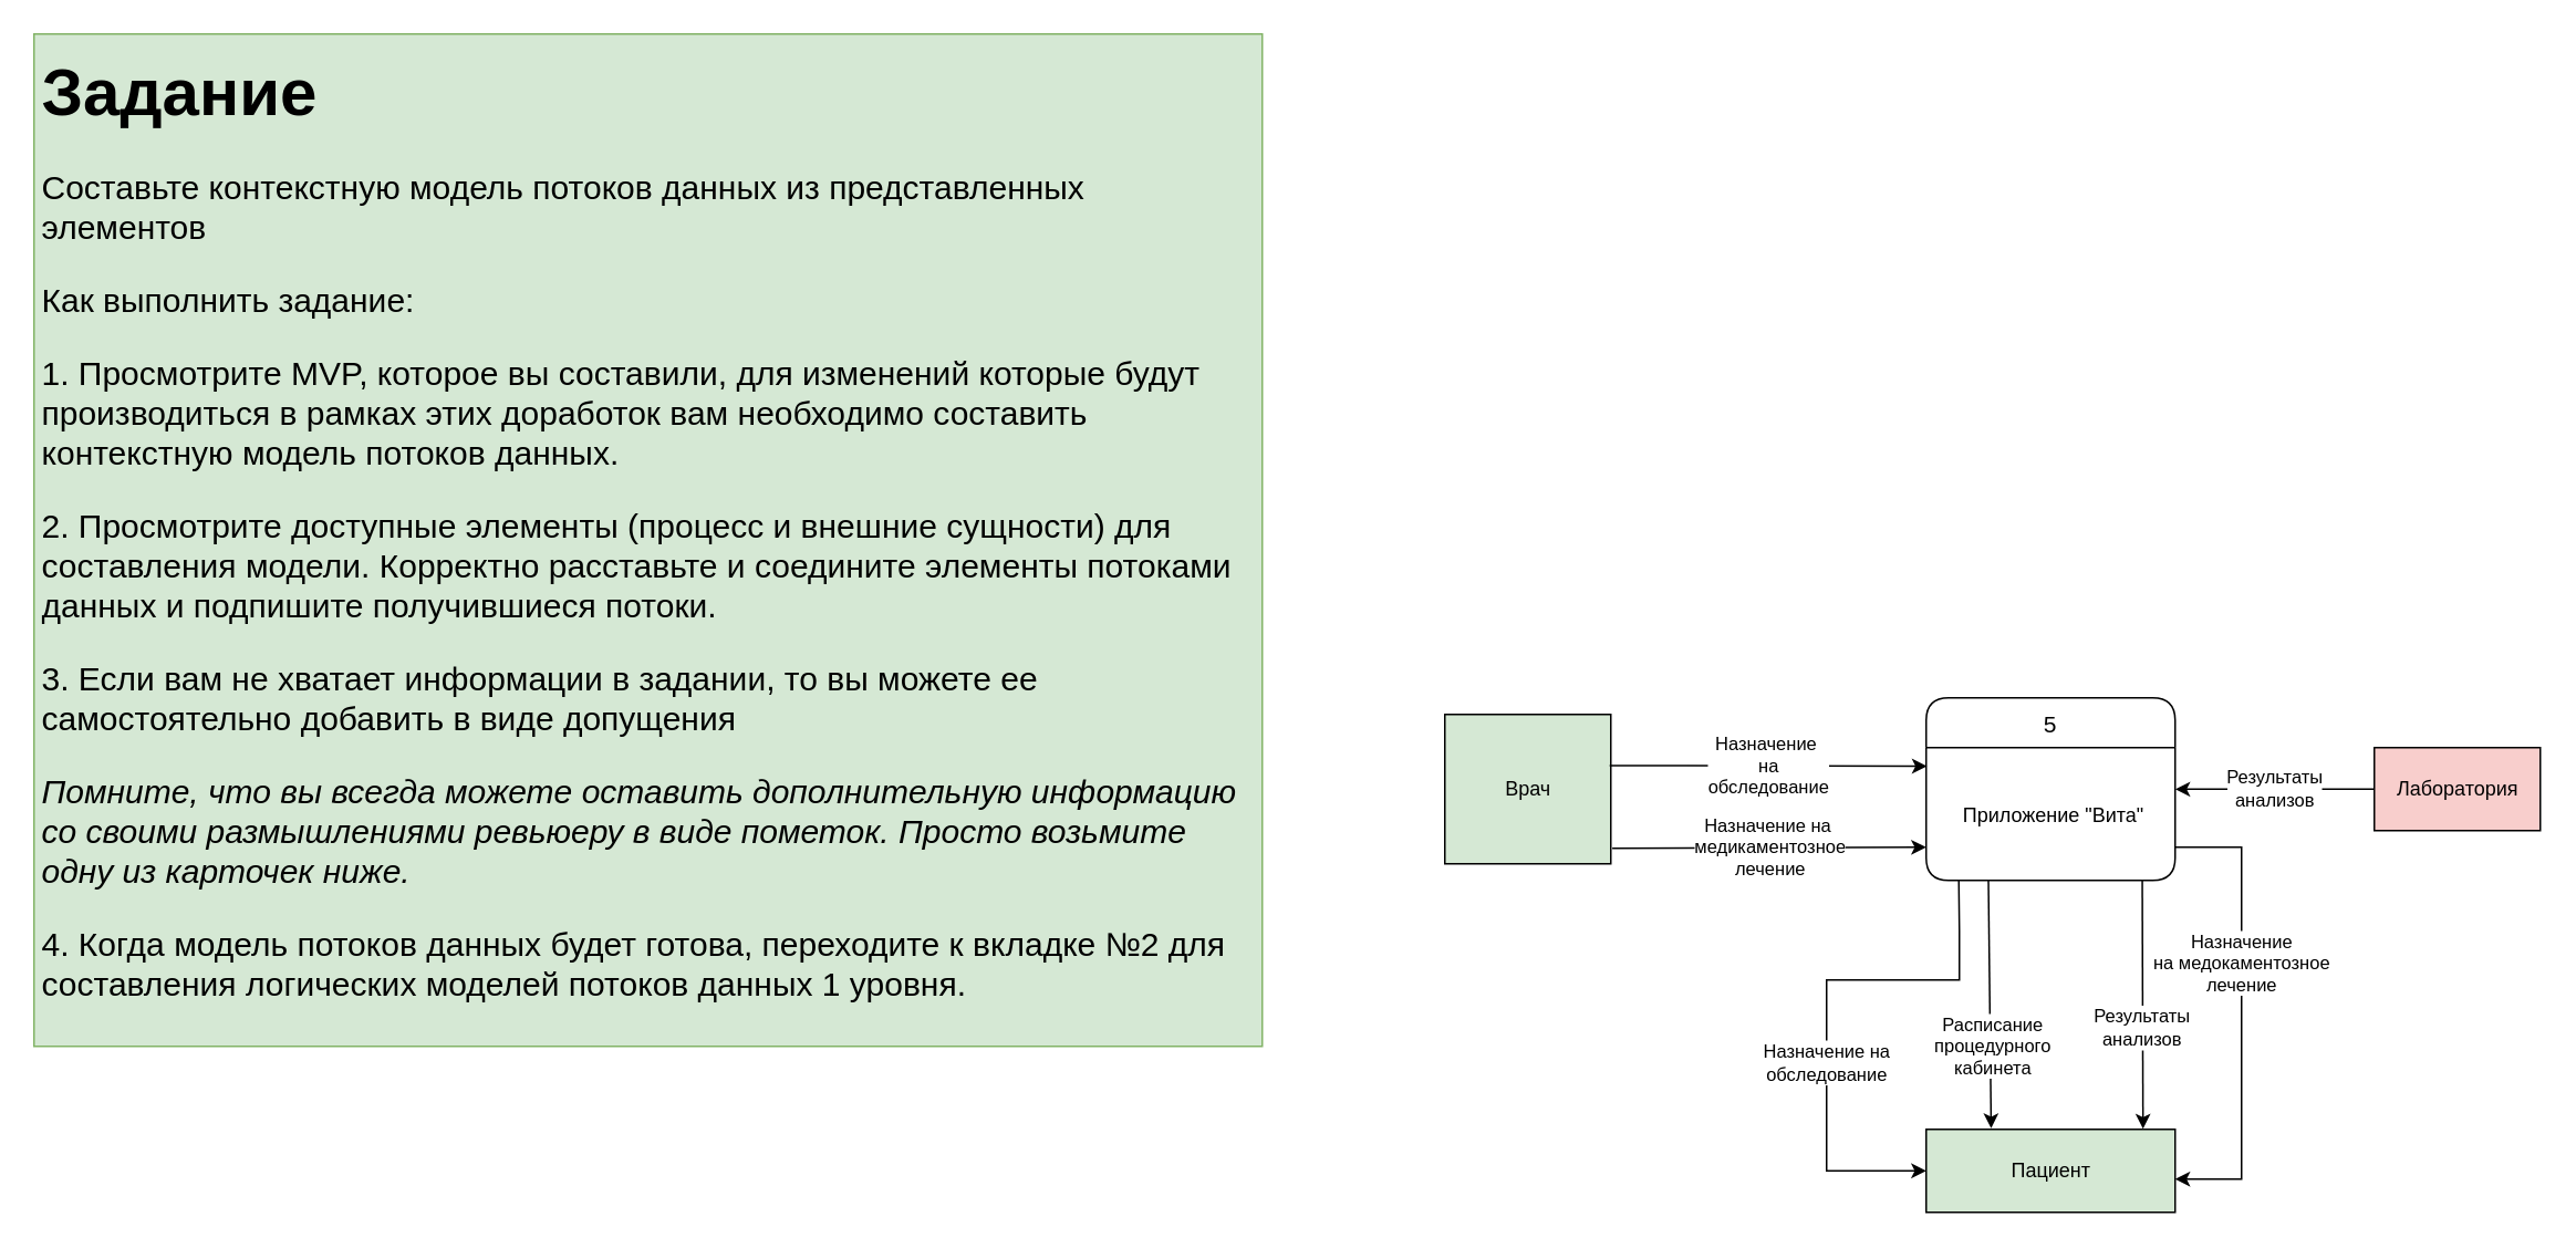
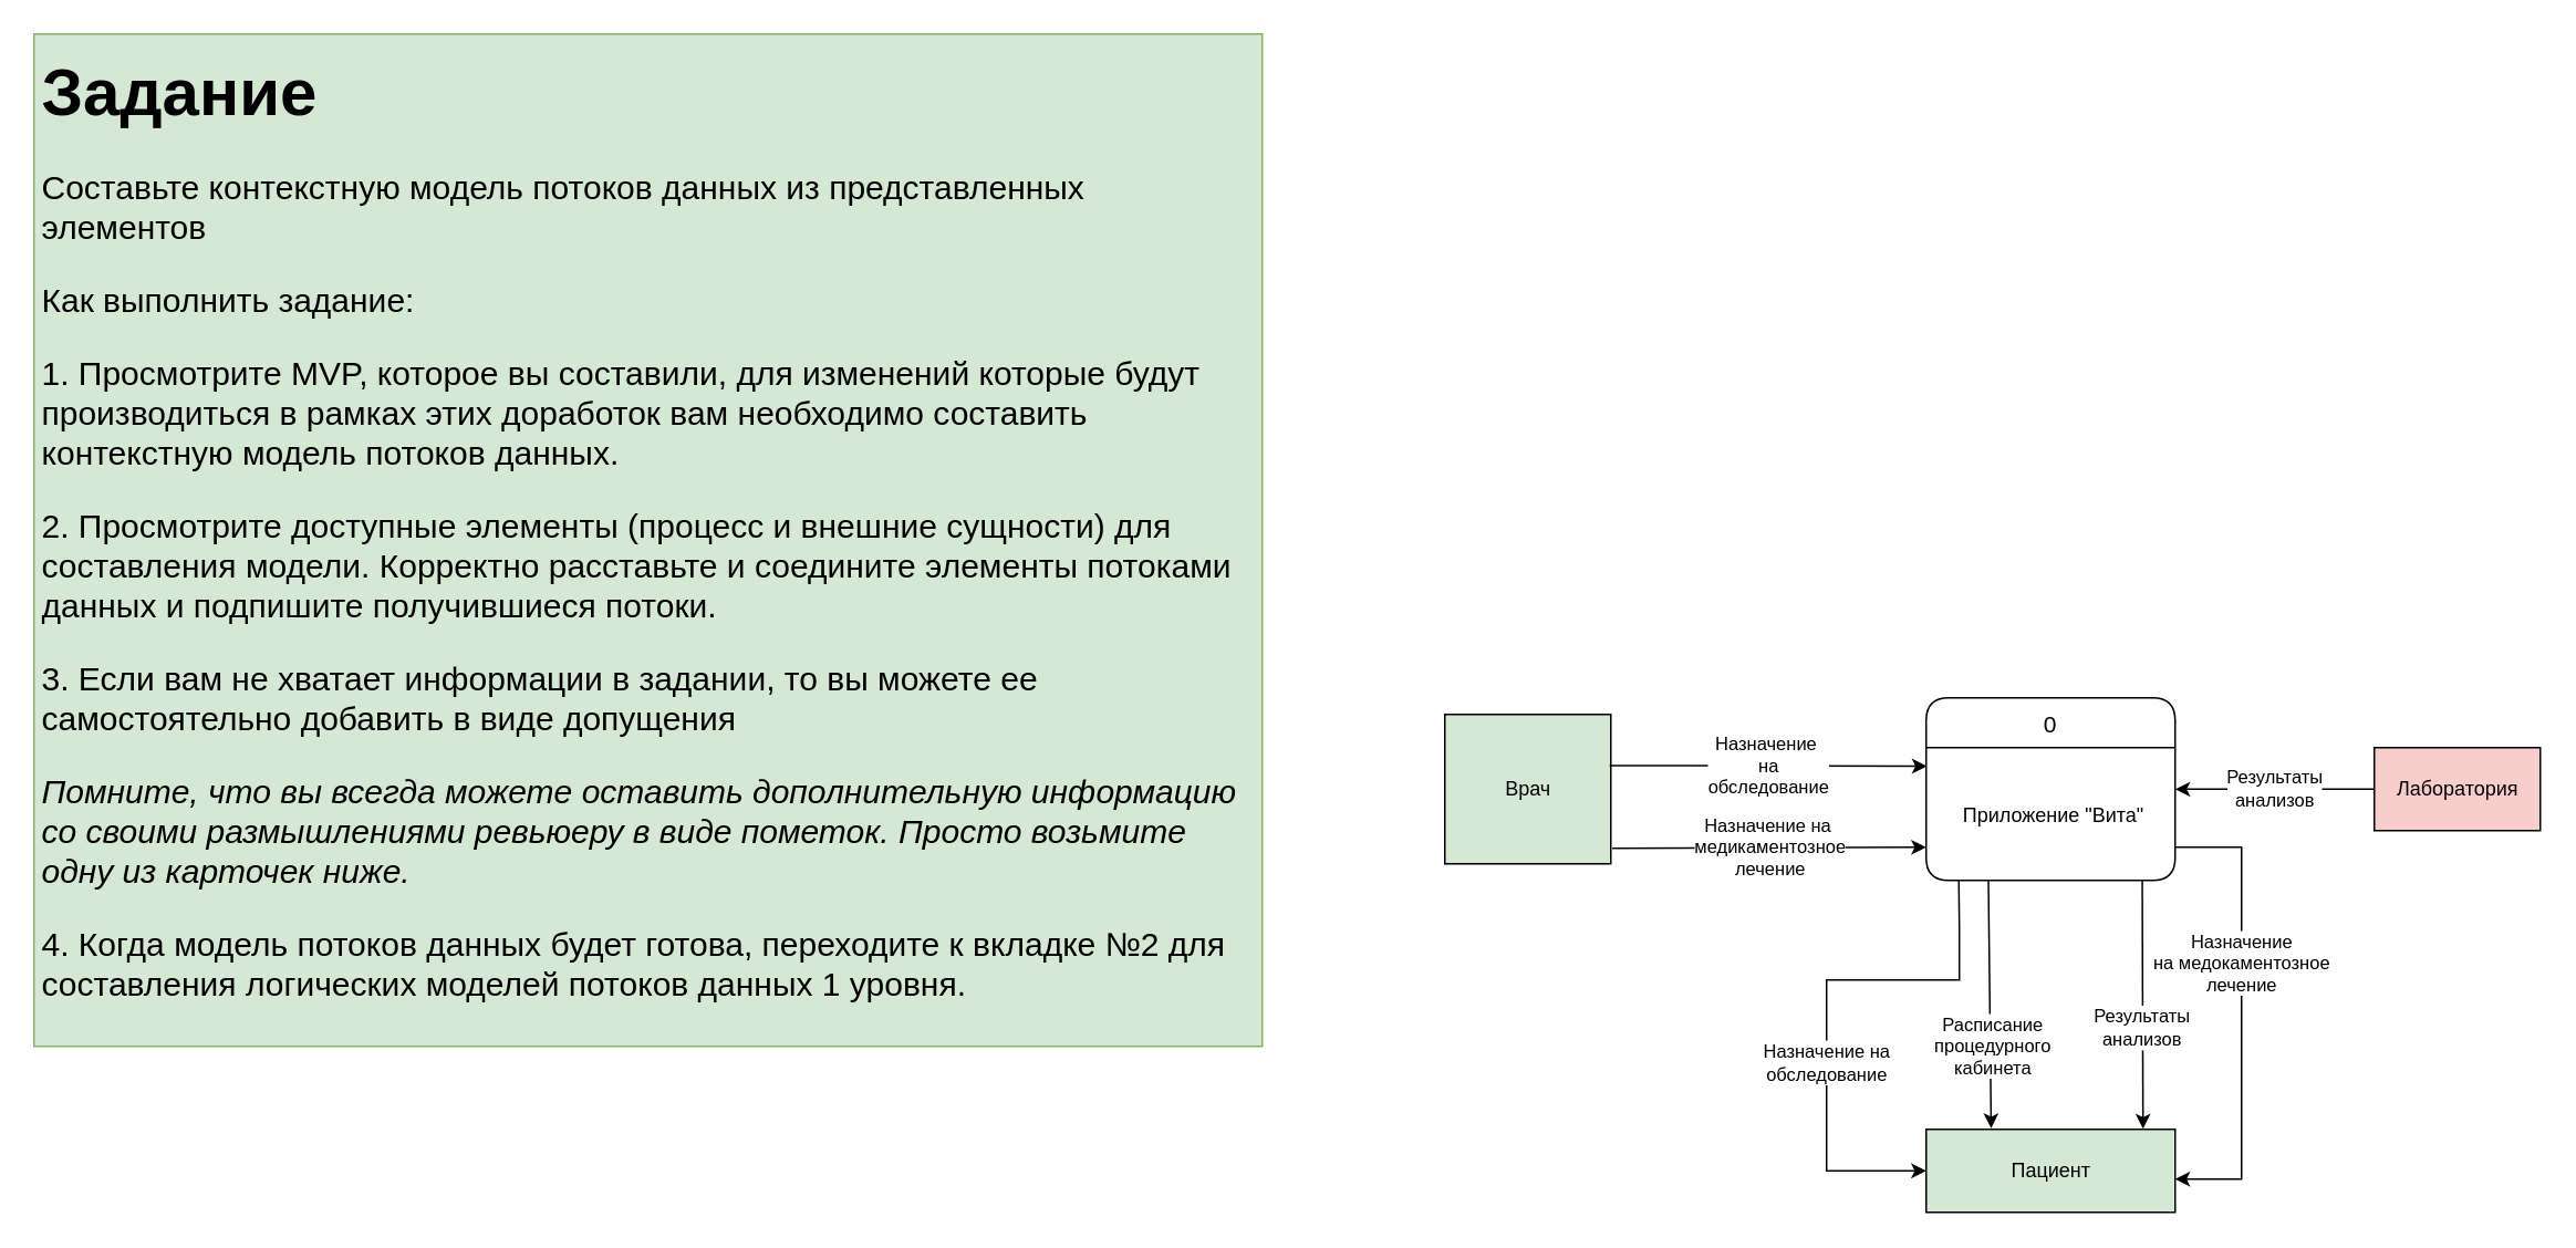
- <mxCell id="6" value="5" style="swimlane;childLayout=stackLayout;horizontal=1;startSize=30;horizontalStack=0;rounded=1;fontSize=14;fontStyle=0;strokeWidth=1;resizeParent=0;resizeLast=1;shadow=0;dashed=0;align=center;fillColor=#FFFFFF;" parent="1" vertex="1"><mxGeometry x="1160" y="420" width="150" height="110" as="geometry" /></mxCell>
+ <mxCell id="6" value="0" style="swimlane;childLayout=stackLayout;horizontal=1;startSize=30;horizontalStack=0;rounded=1;fontSize=14;fontStyle=0;strokeWidth=1;resizeParent=0;resizeLast=1;shadow=0;dashed=0;align=center;fillColor=#FFFFFF;" parent="1" vertex="1"><mxGeometry x="1160" y="420" width="150" height="110" as="geometry" /></mxCell>
